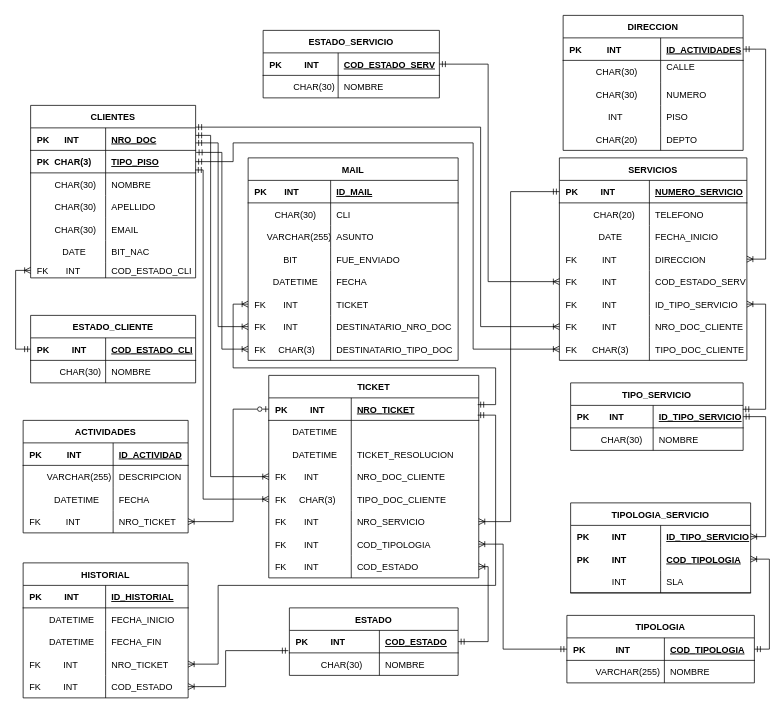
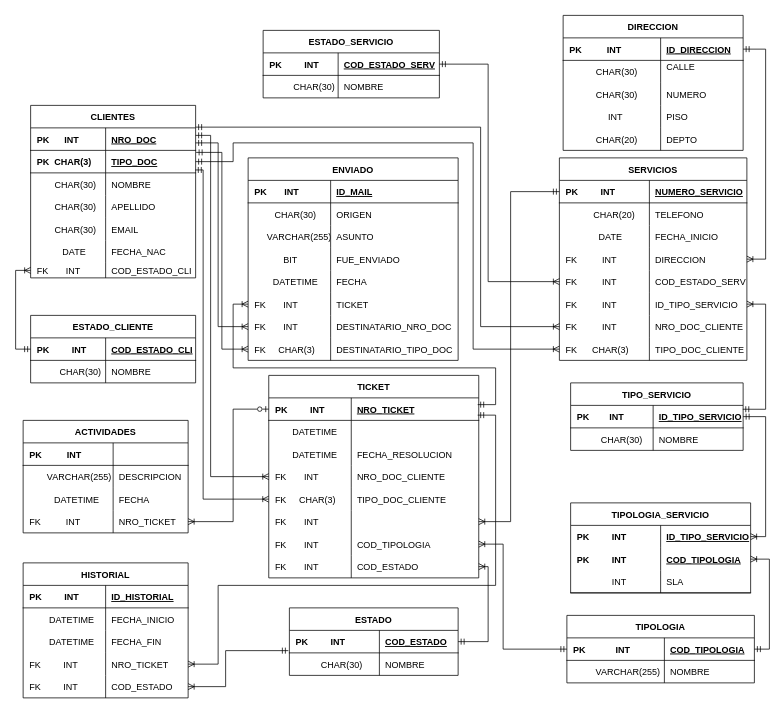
- <mxCell id="184" value="ID_ACTIVIDADES" style="shape=partialRectangle;connectable=0;fillColor=none;top=0;left=0;bottom=0;right=0;align=left;spacingLeft=6;fontStyle=5;overflow=hidden;" parent="182" vertex="1"><mxGeometry x="130" width="110" height="30" as="geometry"><mxRectangle width="110" height="30" as="alternateBounds" /></mxGeometry></mxCell>
+ <mxCell id="184" value="ID_DIRECCION" style="shape=partialRectangle;connectable=0;fillColor=none;top=0;left=0;bottom=0;right=0;align=left;spacingLeft=6;fontStyle=5;overflow=hidden;" parent="182" vertex="1"><mxGeometry x="130" width="110" height="30" as="geometry"><mxRectangle width="110" height="30" as="alternateBounds" /></mxGeometry></mxCell>
- <mxCell id="8" value="TIPO_PISO" style="shape=partialRectangle;connectable=0;fillColor=none;top=0;left=0;bottom=0;right=0;align=left;spacingLeft=6;fontStyle=5;overflow=hidden;" parent="6" vertex="1"><mxGeometry x="100" width="120" height="30" as="geometry"><mxRectangle width="120" height="30" as="alternateBounds" /></mxGeometry></mxCell>
+ <mxCell id="8" value="TIPO_DOC" style="shape=partialRectangle;connectable=0;fillColor=none;top=0;left=0;bottom=0;right=0;align=left;spacingLeft=6;fontStyle=5;overflow=hidden;" parent="6" vertex="1"><mxGeometry x="100" width="120" height="30" as="geometry"><mxRectangle width="120" height="30" as="alternateBounds" /></mxGeometry></mxCell>
- <mxCell id="102" value="MAIL" style="shape=table;startSize=30;container=1;collapsible=1;childLayout=tableLayout;fixedRows=1;rowLines=0;fontStyle=1;align=center;resizeLast=1;" parent="1" vertex="1"><mxGeometry x="330" y="210" width="280" height="270" as="geometry" /></mxCell>
+ <mxCell id="102" value="ENVIADO" style="shape=table;startSize=30;container=1;collapsible=1;childLayout=tableLayout;fixedRows=1;rowLines=0;fontStyle=1;align=center;resizeLast=1;" parent="1" vertex="1"><mxGeometry x="330" y="210" width="280" height="270" as="geometry" /></mxCell>
- <mxCell id="108" value="CLI" style="shape=partialRectangle;connectable=0;fillColor=none;top=0;left=0;bottom=0;right=0;align=left;spacingLeft=6;overflow=hidden;" parent="106" vertex="1"><mxGeometry x="110" width="170" height="30" as="geometry"><mxRectangle width="170" height="30" as="alternateBounds" /></mxGeometry></mxCell>
+ <mxCell id="108" value="ORIGEN" style="shape=partialRectangle;connectable=0;fillColor=none;top=0;left=0;bottom=0;right=0;align=left;spacingLeft=6;overflow=hidden;" parent="106" vertex="1"><mxGeometry x="110" width="170" height="30" as="geometry"><mxRectangle width="170" height="30" as="alternateBounds" /></mxGeometry></mxCell>
- <mxCell id="20" value="BIT_NAC" style="shape=partialRectangle;connectable=0;fillColor=none;top=0;left=0;bottom=0;right=0;align=left;spacingLeft=6;overflow=hidden;" parent="18" vertex="1"><mxGeometry x="100" width="120" height="30" as="geometry"><mxRectangle width="120" height="30" as="alternateBounds" /></mxGeometry></mxCell>
+ <mxCell id="20" value="FECHA_NAC" style="shape=partialRectangle;connectable=0;fillColor=none;top=0;left=0;bottom=0;right=0;align=left;spacingLeft=6;overflow=hidden;" parent="18" vertex="1"><mxGeometry x="100" width="120" height="30" as="geometry"><mxRectangle width="120" height="30" as="alternateBounds" /></mxGeometry></mxCell>
- <mxCell id="131" value="ID_ACTIVIDAD" style="shape=partialRectangle;connectable=0;fillColor=none;top=0;left=0;bottom=0;right=0;align=left;spacingLeft=6;fontStyle=5;overflow=hidden;" parent="129" vertex="1"><mxGeometry x="120" width="100" height="30" as="geometry"><mxRectangle width="100" height="30" as="alternateBounds" /></mxGeometry></mxCell>
- <mxCell id="57" value="TICKET_RESOLUCION" style="shape=partialRectangle;connectable=0;fillColor=none;top=0;left=0;bottom=0;right=0;align=left;spacingLeft=6;overflow=hidden;" parent="55" vertex="1"><mxGeometry x="110" width="170" height="30" as="geometry"><mxRectangle width="170" height="30" as="alternateBounds" /></mxGeometry></mxCell>
+ <mxCell id="57" value="FECHA_RESOLUCION" style="shape=partialRectangle;connectable=0;fillColor=none;top=0;left=0;bottom=0;right=0;align=left;spacingLeft=6;overflow=hidden;" parent="55" vertex="1"><mxGeometry x="110" width="170" height="30" as="geometry"><mxRectangle width="170" height="30" as="alternateBounds" /></mxGeometry></mxCell>
- <mxCell id="66" value="NRO_SERVICIO" style="shape=partialRectangle;connectable=0;fillColor=none;top=0;left=0;bottom=0;right=0;align=left;spacingLeft=6;overflow=hidden;" parent="64" vertex="1"><mxGeometry x="110" width="170" height="30" as="geometry"><mxRectangle width="170" height="30" as="alternateBounds" /></mxGeometry></mxCell>
